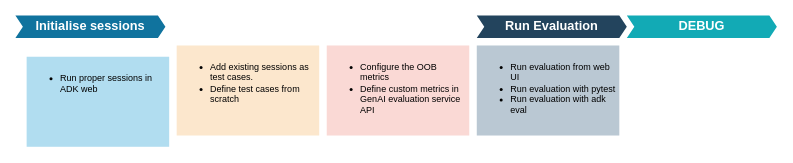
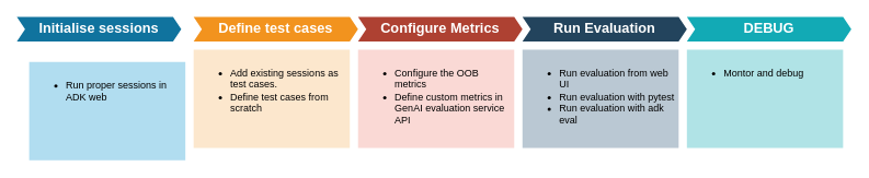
+ <mxCell id="3" value="Define test cases" style="shape=step;perimeter=stepPerimeter;whiteSpace=wrap;html=1;fixedSize=1;size=10;fillColor=#F2931E;strokeColor=none;fontSize=17;fontColor=#FFFFFF;fontStyle=1;align=center;rounded=0;" vertex="1" parent="1"><mxGeometry x="235" y="20" width="200" height="30" as="geometry" /></mxCell>
+ <mxCell id="4" value="Configure Metrics" style="shape=step;perimeter=stepPerimeter;whiteSpace=wrap;html=1;fixedSize=1;size=10;fillColor=#AE4132;strokeColor=none;fontSize=17;fontColor=#FFFFFF;fontStyle=1;align=center;rounded=0;" vertex="1" parent="1"><mxGeometry x="435" y="20" width="200" height="30" as="geometry" /></mxCell>
+ <mxCell id="11" value="&lt;ul&gt;&lt;li&gt;Montor and debug&lt;/li&gt;&lt;/ul&gt;" style="shape=rect;fillColor=#B0E3E6;strokeColor=none;fontSize=12;html=1;whiteSpace=wrap;align=left;verticalAlign=top;spacing=5;rounded=0;" vertex="1" parent="1"><mxGeometry x="835" y="60" width="190" height="120" as="geometry" /></mxCell>
